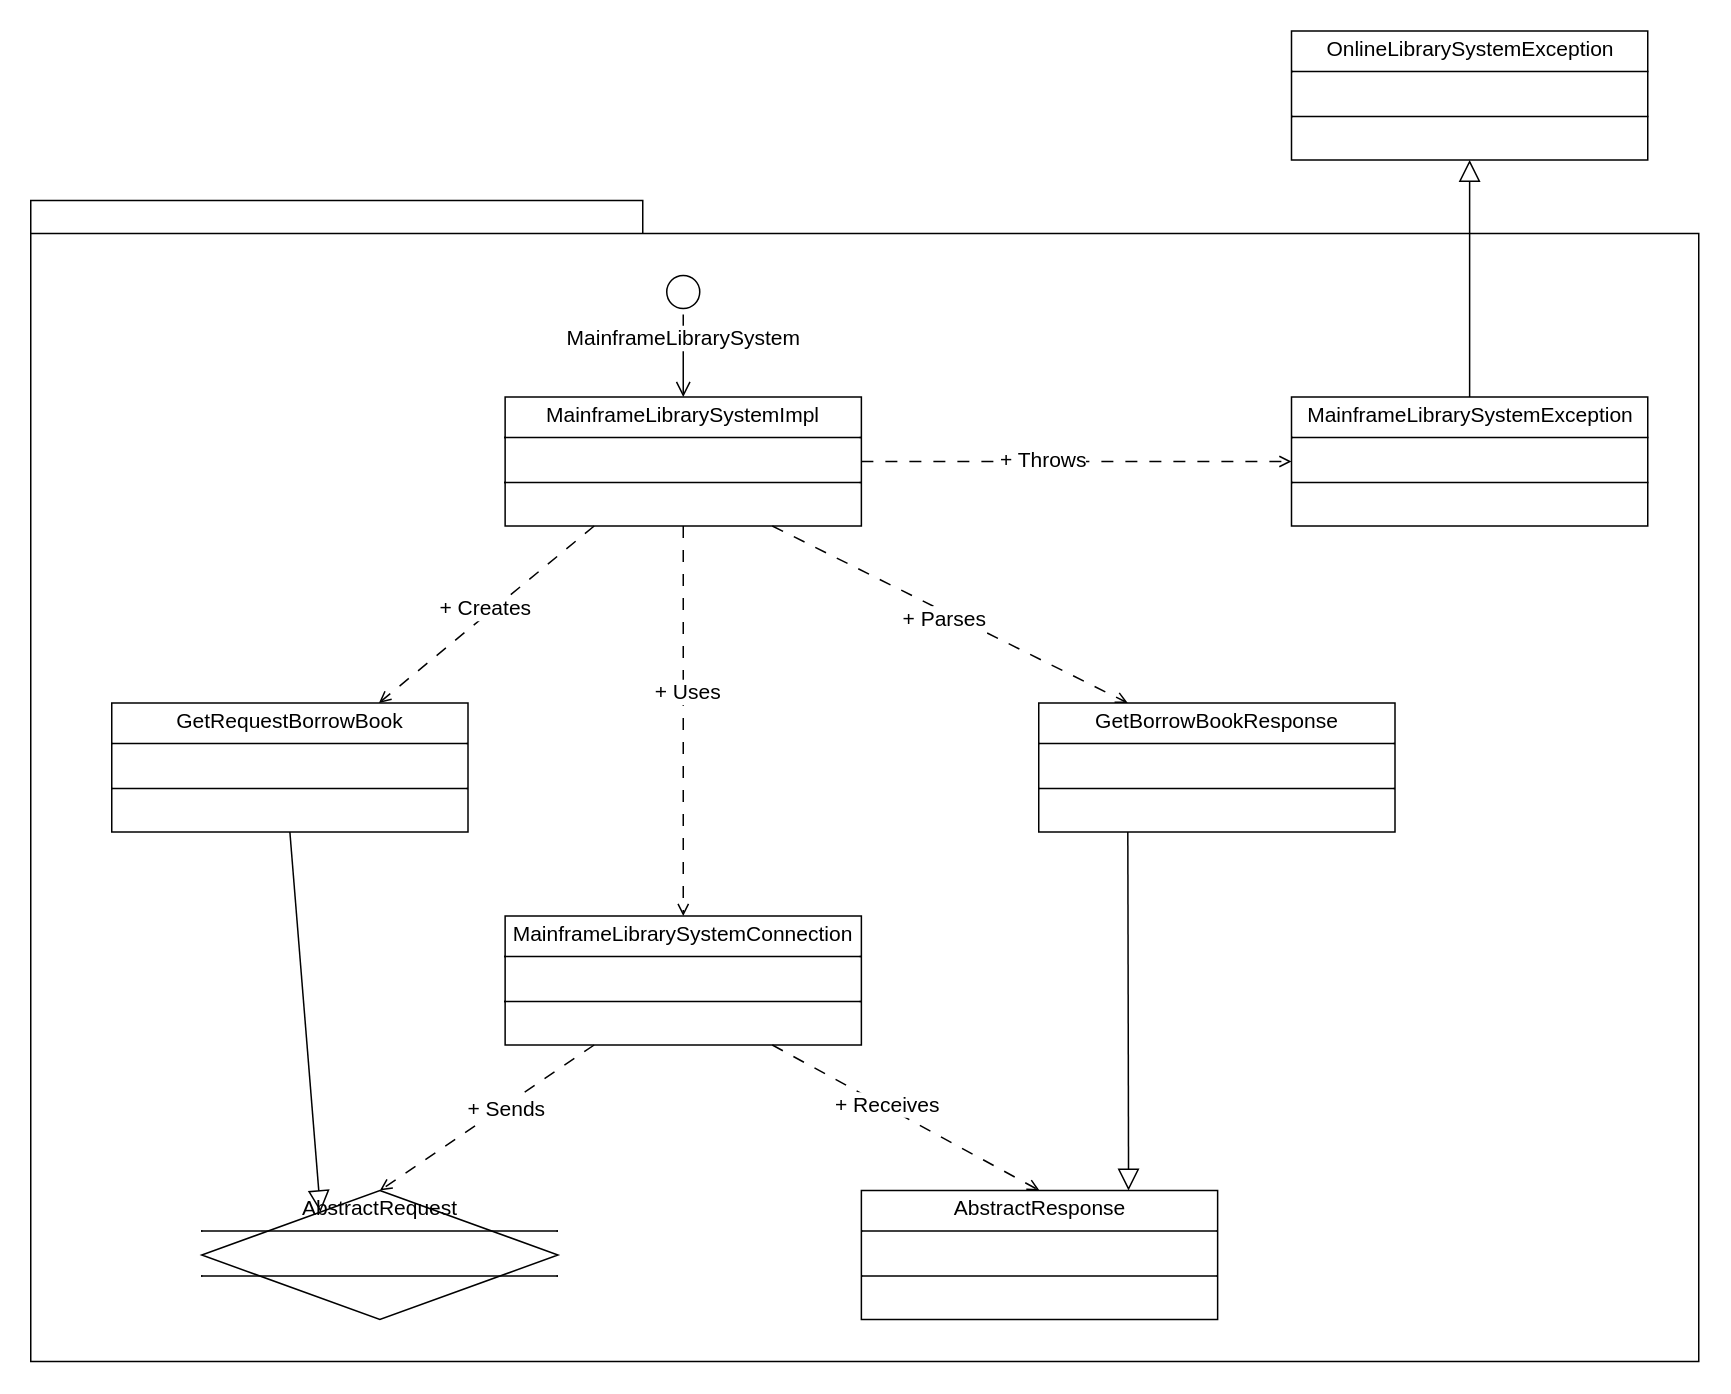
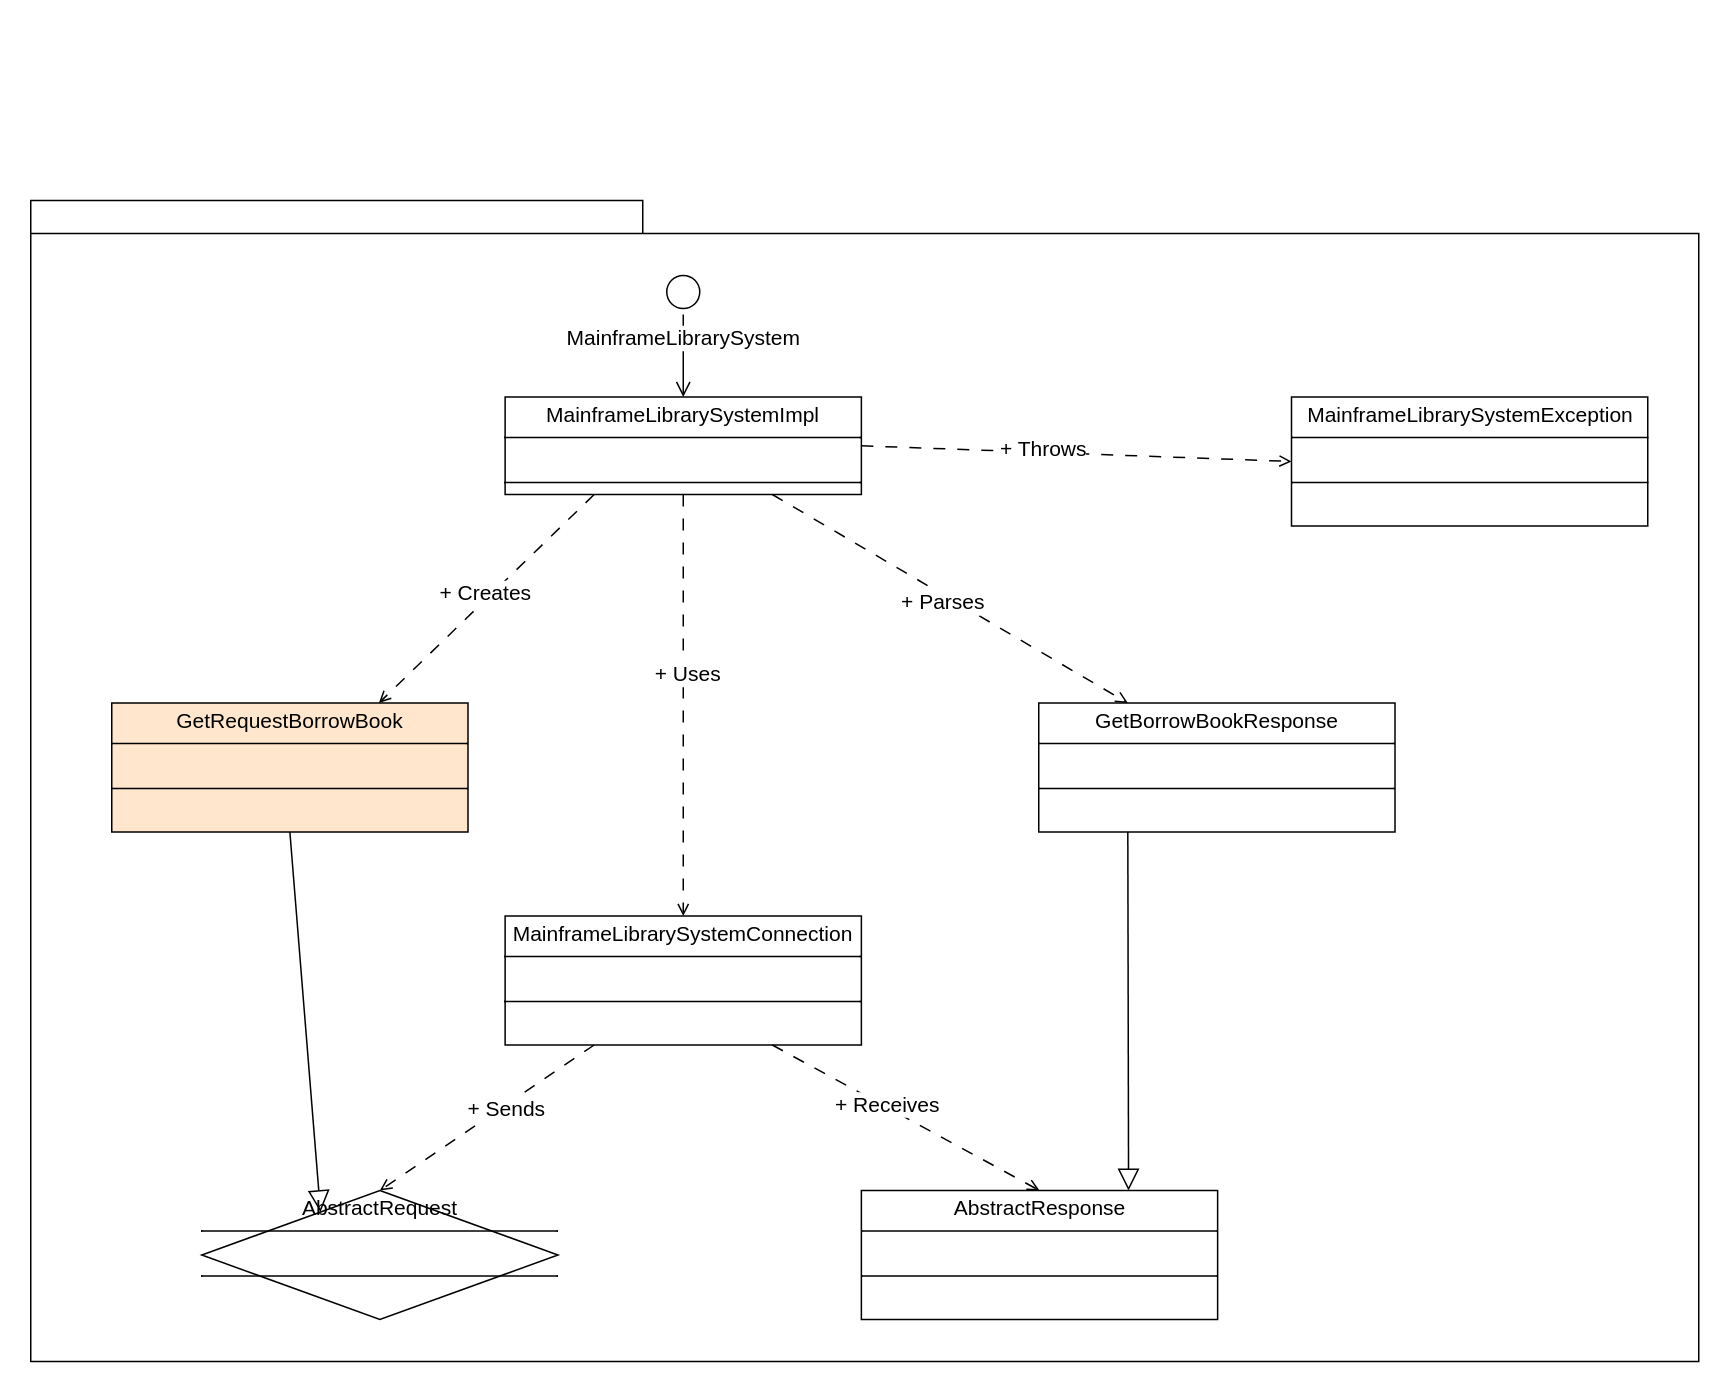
- <mxCell id="23" value="&lt;p style=&quot;margin:0px;margin-top:4px;text-align:center;&quot;&gt;&lt;font style=&quot;font-size: 14px;&quot;&gt;OnlineLibrarySystemException&lt;/font&gt;&lt;/p&gt;&lt;hr size=&quot;1&quot; style=&quot;border-style:solid;&quot;&gt;&lt;p style=&quot;margin:0px;margin-left:4px;&quot;&gt;&lt;font style=&quot;font-size: 14px;&quot;&gt;&lt;br&gt;&lt;/font&gt;&lt;/p&gt;&lt;hr size=&quot;1&quot; style=&quot;border-style:solid;&quot;&gt;&lt;p style=&quot;margin:0px;margin-left:4px;&quot;&gt;&lt;br&gt;&lt;/p&gt;" style="verticalAlign=top;align=left;overflow=fill;html=1;whiteSpace=wrap;" vertex="1" parent="1"><mxGeometry x="860.5" y="20" width="237.5" height="86" as="geometry" /></mxCell>
- <mxCell id="24" value="" style="endArrow=block;endFill=0;endSize=12;html=1;rounded=0;exitX=0.5;exitY=0;exitDx=0;exitDy=0;entryX=0.5;entryY=1;entryDx=0;entryDy=0;" edge="1" parent="1" source="13" target="23"><mxGeometry width="160" relative="1" as="geometry"><mxPoint x="421" y="490" as="sourcePoint" /><mxPoint x="581" y="490" as="targetPoint" /></mxGeometry></mxCell>
- <mxCell id="6" value="&lt;p style=&quot;margin:0px;margin-top:4px;text-align:center;&quot;&gt;&lt;font style=&quot;font-size: 14px;&quot;&gt;MainframeLibrarySystemImpl&lt;/font&gt;&lt;/p&gt;&lt;hr size=&quot;1&quot; style=&quot;border-style:solid;&quot;&gt;&lt;p style=&quot;margin:0px;margin-left:4px;&quot;&gt;&lt;font style=&quot;font-size: 14px;&quot;&gt;&lt;br&gt;&lt;/font&gt;&lt;/p&gt;&lt;hr size=&quot;1&quot; style=&quot;border-style:solid;&quot;&gt;&lt;p style=&quot;margin:0px;margin-left:4px;&quot;&gt;&lt;br&gt;&lt;/p&gt;" style="verticalAlign=top;align=left;overflow=fill;html=1;whiteSpace=wrap;" vertex="1" parent="1"><mxGeometry x="336.25" y="264" width="237.5" height="86" as="geometry" /></mxCell>
+ <mxCell id="6" value="&lt;p style=&quot;margin:0px;margin-top:4px;text-align:center;&quot;&gt;&lt;font style=&quot;font-size: 14px;&quot;&gt;MainframeLibrarySystemImpl&lt;/font&gt;&lt;/p&gt;&lt;hr size=&quot;1&quot; style=&quot;border-style:solid;&quot;&gt;&lt;p style=&quot;margin:0px;margin-left:4px;&quot;&gt;&lt;font style=&quot;font-size: 14px;&quot;&gt;&lt;br&gt;&lt;/font&gt;&lt;/p&gt;&lt;hr size=&quot;1&quot; style=&quot;border-style:solid;&quot;&gt;&lt;p style=&quot;margin:0px;margin-left:4px;&quot;&gt;&lt;br&gt;&lt;/p&gt;" style="verticalAlign=top;align=left;overflow=fill;html=1;whiteSpace=wrap;" vertex="1" parent="1"><mxGeometry x="336.25" y="264" width="237.5" height="65" as="geometry" /></mxCell>
- <mxCell id="10" value="&lt;p style=&quot;margin:0px;margin-top:4px;text-align:center;&quot;&gt;&lt;span style=&quot;font-size: 14px;&quot;&gt;GetRequestBorrowBook&lt;/span&gt;&lt;/p&gt;&lt;hr size=&quot;1&quot; style=&quot;border-style:solid;&quot;&gt;&lt;p style=&quot;margin:0px;margin-left:4px;&quot;&gt;&lt;font style=&quot;font-size: 14px;&quot;&gt;&lt;br&gt;&lt;/font&gt;&lt;/p&gt;&lt;hr size=&quot;1&quot; style=&quot;border-style:solid;&quot;&gt;&lt;p style=&quot;margin:0px;margin-left:4px;&quot;&gt;&lt;br&gt;&lt;/p&gt;" style="verticalAlign=top;align=left;overflow=fill;html=1;whiteSpace=wrap;" vertex="1" parent="1"><mxGeometry x="74" y="468" width="237.5" height="86" as="geometry" /></mxCell>
+ <mxCell id="10" value="&lt;p style=&quot;margin:0px;margin-top:4px;text-align:center;&quot;&gt;&lt;span style=&quot;font-size: 14px;&quot;&gt;GetRequestBorrowBook&lt;/span&gt;&lt;/p&gt;&lt;hr size=&quot;1&quot; style=&quot;border-style:solid;&quot;&gt;&lt;p style=&quot;margin:0px;margin-left:4px;&quot;&gt;&lt;font style=&quot;font-size: 14px;&quot;&gt;&lt;br&gt;&lt;/font&gt;&lt;/p&gt;&lt;hr size=&quot;1&quot; style=&quot;border-style:solid;&quot;&gt;&lt;p style=&quot;margin:0px;margin-left:4px;&quot;&gt;&lt;br&gt;&lt;/p&gt;" style="verticalAlign=top;align=left;overflow=fill;html=1;whiteSpace=wrap;fillColor=#ffe6cc;" vertex="1" parent="1"><mxGeometry x="74" y="468" width="237.5" height="86" as="geometry" /></mxCell>
